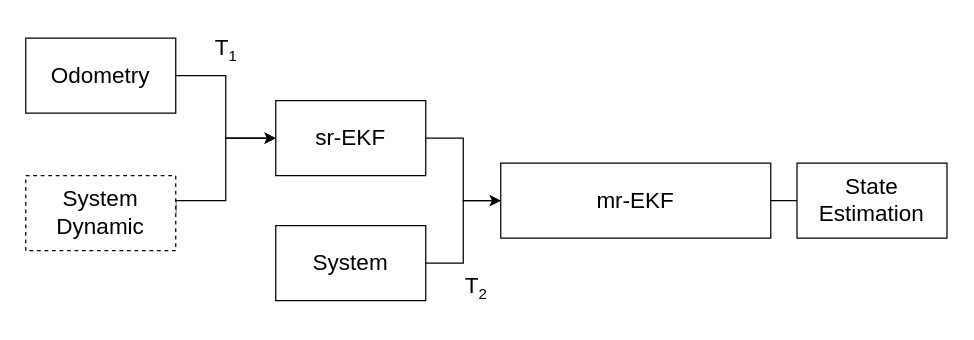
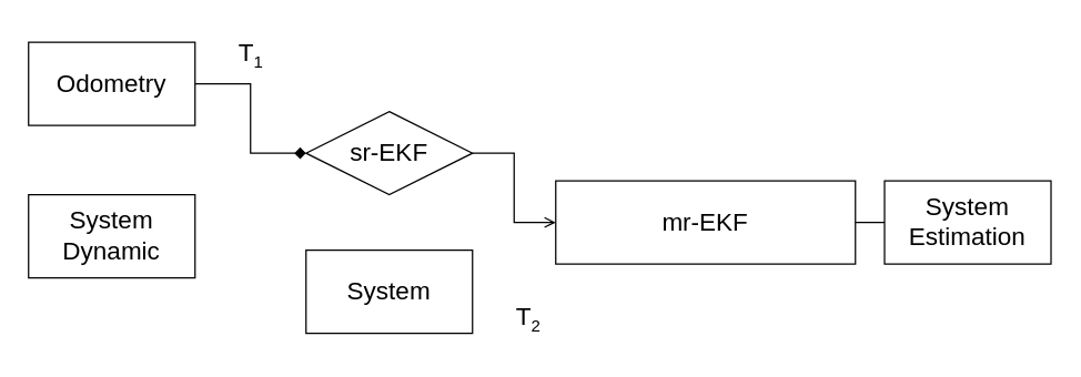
- <mxCell id="4" style="edgeStyle=orthogonalEdgeStyle;rounded=0;orthogonalLoop=1;jettySize=auto;html=1;exitX=1;exitY=0.5;exitDx=0;exitDy=0;entryX=0;entryY=0.5;entryDx=0;entryDy=0;fontSize=18;" parent="1" source="5" target="9" edge="1"><mxGeometry relative="1" as="geometry" /></mxCell>
+ <mxCell id="4" style="edgeStyle=orthogonalEdgeStyle;rounded=0;orthogonalLoop=1;jettySize=auto;html=1;exitX=1;exitY=0.5;exitDx=0;exitDy=0;entryX=0;entryY=0.5;entryDx=0;entryDy=0;fontSize=18;endArrow=diamond;" parent="1" source="5" target="9" edge="1"><mxGeometry relative="1" as="geometry" /></mxCell>
- <mxCell id="9" value="sr-EKF" style="rounded=0;whiteSpace=wrap;html=1;fontSize=18;" parent="1" vertex="1"><mxGeometry x="220" y="80" width="120" height="60" as="geometry" /></mxCell>
+ <mxCell id="9" value="sr-EKF" style="rhombus;whiteSpace=wrap;html=1;fontSize=18;" parent="1" vertex="1"><mxGeometry x="220" y="80" width="120" height="60" as="geometry" /></mxCell>
- <mxCell id="2" style="edgeStyle=orthogonalEdgeStyle;rounded=0;orthogonalLoop=1;jettySize=auto;html=1;exitX=1;exitY=0.5;exitDx=0;exitDy=0;fontSize=18;entryX=0;entryY=0.5;entryDx=0;entryDy=0;" parent="1" source="3" target="9" edge="1"><mxGeometry relative="1" as="geometry"><mxPoint x="180" y="100" as="targetPoint" /><Array as="points"><mxPoint x="140" y="160" /><mxPoint x="180" y="160" /><mxPoint x="180" y="110" /></Array></mxGeometry></mxCell>
- <mxCell id="14" value="&lt;font style=&quot;font-size: 18px;&quot;&gt;State Estimation&lt;/font&gt;" style="rounded=0;whiteSpace=wrap;html=1;fontSize=12;" parent="1" vertex="1"><mxGeometry x="637" y="130" width="120" height="60" as="geometry" /></mxCell>
+ <mxCell id="14" value="&lt;font style=&quot;font-size: 18px;&quot;&gt;System Estimation&lt;/font&gt;" style="rounded=0;whiteSpace=wrap;html=1;fontSize=12;" parent="1" vertex="1"><mxGeometry x="637" y="130" width="120" height="60" as="geometry" /></mxCell>
- <mxCell id="3" value="&lt;font style=&quot;font-size: 18px;&quot;&gt;System Dynamic&lt;/font&gt;" style="rounded=0;whiteSpace=wrap;html=1;dashed=1;" parent="1" vertex="1"><mxGeometry x="20" y="140" width="120" height="60" as="geometry" /></mxCell>
+ <mxCell id="3" value="&lt;font style=&quot;font-size: 18px;&quot;&gt;System Dynamic&lt;/font&gt;" style="rounded=0;whiteSpace=wrap;html=1;" parent="1" vertex="1"><mxGeometry x="20" y="140" width="120" height="60" as="geometry" /></mxCell>
- <mxCell id="6" style="edgeStyle=orthogonalEdgeStyle;rounded=0;orthogonalLoop=1;jettySize=auto;html=1;exitX=1;exitY=0.5;exitDx=0;exitDy=0;fontSize=18;entryX=0;entryY=0.5;entryDx=0;entryDy=0;" parent="1" source="7" target="11" edge="1"><mxGeometry relative="1" as="geometry"><mxPoint x="210" y="190" as="targetPoint" /></mxGeometry></mxCell>
